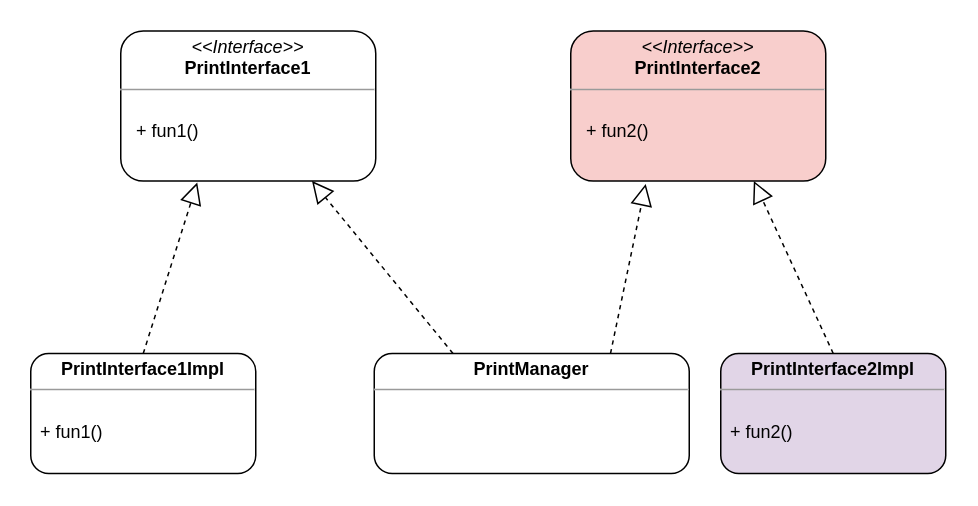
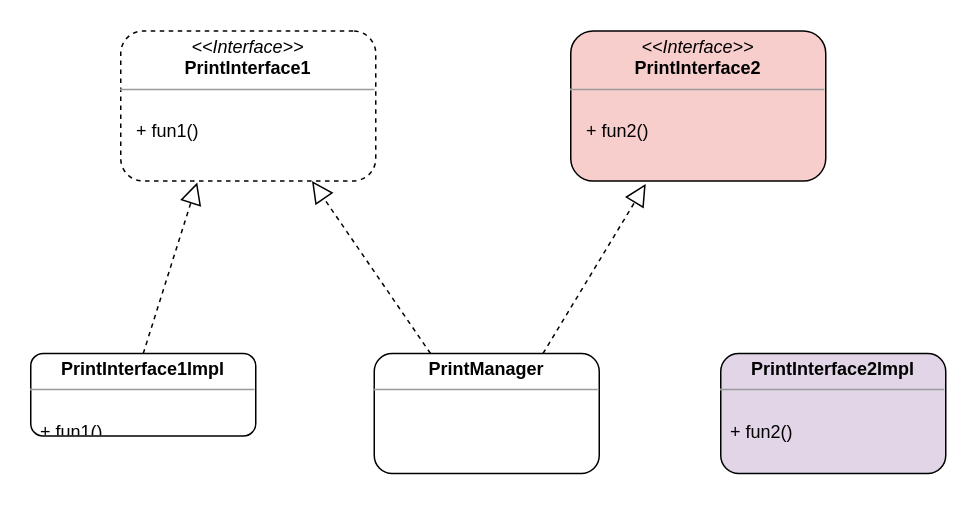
- <mxCell id="2" value="&lt;p style=&quot;margin:0px;margin-top:4px;text-align:center;&quot;&gt;&lt;i&gt;&amp;lt;&amp;lt;Interface&amp;gt;&amp;gt;&lt;/i&gt;&lt;br&gt;&lt;b&gt;PrintInterface1&lt;/b&gt;&lt;/p&gt;&lt;hr size=&quot;1&quot;&gt;&lt;p style=&quot;margin:0px;margin-left:4px;&quot;&gt;&lt;br&gt;&lt;/p&gt;&lt;p style=&quot;margin:0px;margin-left:4px;&quot;&gt;&amp;nbsp; + fun1()&lt;/p&gt;" style="verticalAlign=top;align=left;overflow=fill;fontSize=12;fontFamily=Helvetica;html=1;labelBackgroundColor=none;rounded=1;textDirection=ltr;flipH=1;" parent="1" vertex="1"><mxGeometry x="80" y="20" width="170" height="100" as="geometry" /></mxCell>
+ <mxCell id="2" value="&lt;p style=&quot;margin:0px;margin-top:4px;text-align:center;&quot;&gt;&lt;i&gt;&amp;lt;&amp;lt;Interface&amp;gt;&amp;gt;&lt;/i&gt;&lt;br&gt;&lt;b&gt;PrintInterface1&lt;/b&gt;&lt;/p&gt;&lt;hr size=&quot;1&quot;&gt;&lt;p style=&quot;margin:0px;margin-left:4px;&quot;&gt;&lt;br&gt;&lt;/p&gt;&lt;p style=&quot;margin:0px;margin-left:4px;&quot;&gt;&amp;nbsp; + fun1()&lt;/p&gt;" style="verticalAlign=top;align=left;overflow=fill;fontSize=12;fontFamily=Helvetica;html=1;labelBackgroundColor=none;rounded=1;textDirection=ltr;flipH=1;dashed=1;" parent="1" vertex="1"><mxGeometry x="80" y="20" width="170" height="100" as="geometry" /></mxCell>
- <mxCell id="8" value="" style="endArrow=block;dashed=1;endFill=0;endSize=12;html=1;rounded=1;exitX=0.5;exitY=0;exitDx=0;exitDy=0;labelBackgroundColor=none;fontColor=default;entryX=0.282;entryY=1;entryDx=0;entryDy=0;entryPerimeter=0;textDirection=ltr;" parent="1" source="7" target="10" edge="1"><mxGeometry width="160" relative="1" as="geometry"><mxPoint x="597" y="270" as="sourcePoint" /><mxPoint x="435.08" y="131.98" as="targetPoint" /></mxGeometry></mxCell>
- <mxCell id="6" value="&lt;p style=&quot;margin:0px;margin-top:4px;text-align:center;&quot;&gt;&lt;b style=&quot;border-color: var(--border-color);&quot;&gt;PrintInterface1Impl&lt;/b&gt;&lt;br&gt;&lt;/p&gt;&lt;hr size=&quot;1&quot;&gt;&amp;nbsp; &lt;br&gt;&amp;nbsp; + fun1()&lt;div style=&quot;height:2px;&quot;&gt;&lt;/div&gt;&lt;div style=&quot;height:2px;&quot;&gt;&lt;br&gt;&lt;/div&gt;" style="verticalAlign=top;align=left;overflow=fill;fontSize=12;fontFamily=Helvetica;html=1;labelBackgroundColor=none;rounded=1;textDirection=ltr;flipH=1;flipV=1;" parent="1" vertex="1"><mxGeometry x="20" y="235" width="150" height="80" as="geometry" /></mxCell>
+ <mxCell id="6" value="&lt;p style=&quot;margin:0px;margin-top:4px;text-align:center;&quot;&gt;&lt;b style=&quot;border-color: var(--border-color);&quot;&gt;PrintInterface1Impl&lt;/b&gt;&lt;br&gt;&lt;/p&gt;&lt;hr size=&quot;1&quot;&gt;&amp;nbsp; &lt;br&gt;&amp;nbsp; + fun1()&lt;div style=&quot;height:2px;&quot;&gt;&lt;/div&gt;&lt;div style=&quot;height:2px;&quot;&gt;&lt;br&gt;&lt;/div&gt;" style="verticalAlign=top;align=left;overflow=fill;fontSize=12;fontFamily=Helvetica;html=1;labelBackgroundColor=none;rounded=1;textDirection=ltr;flipH=1;flipV=1;" parent="1" vertex="1"><mxGeometry x="20" y="235" width="150" height="55" as="geometry" /></mxCell>
- <mxCell id="5" value="&lt;p style=&quot;margin:0px;margin-top:4px;text-align:center;&quot;&gt;&lt;b&gt;PrintManager&lt;/b&gt;&lt;/p&gt;&lt;hr size=&quot;1&quot;&gt;" style="verticalAlign=top;align=left;overflow=fill;fontSize=12;fontFamily=Helvetica;html=1;labelBackgroundColor=none;rounded=1;textDirection=ltr;flipH=1;flipV=1;" parent="1" vertex="1"><mxGeometry x="249" y="235" width="210" height="80" as="geometry" /></mxCell>
+ <mxCell id="5" value="&lt;p style=&quot;margin:0px;margin-top:4px;text-align:center;&quot;&gt;&lt;b&gt;PrintManager&lt;/b&gt;&lt;/p&gt;&lt;hr size=&quot;1&quot;&gt;" style="verticalAlign=top;align=left;overflow=fill;fontSize=12;fontFamily=Helvetica;html=1;labelBackgroundColor=none;rounded=1;textDirection=ltr;flipH=1;flipV=1;" parent="1" vertex="1"><mxGeometry x="249" y="235" width="150" height="80" as="geometry" /></mxCell>
